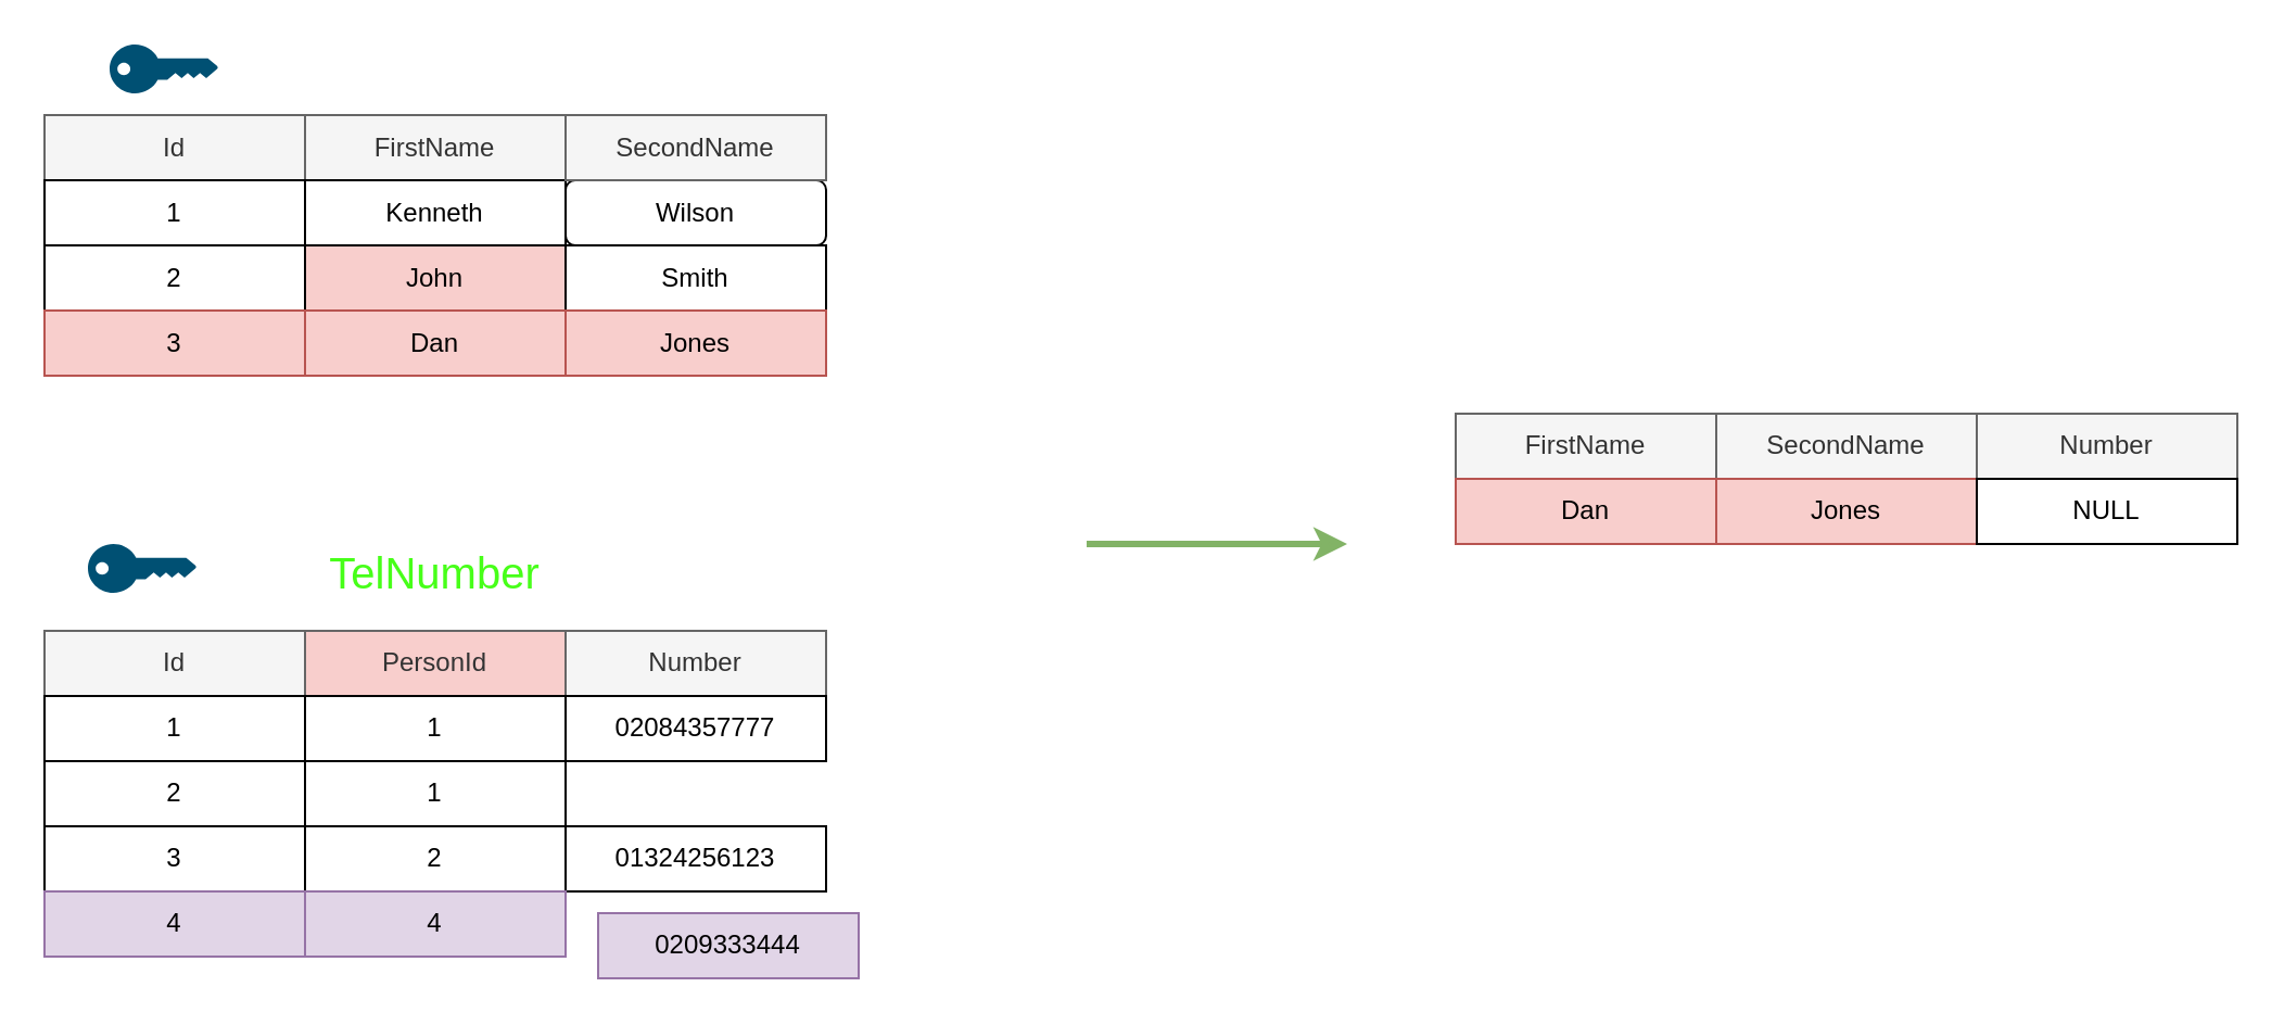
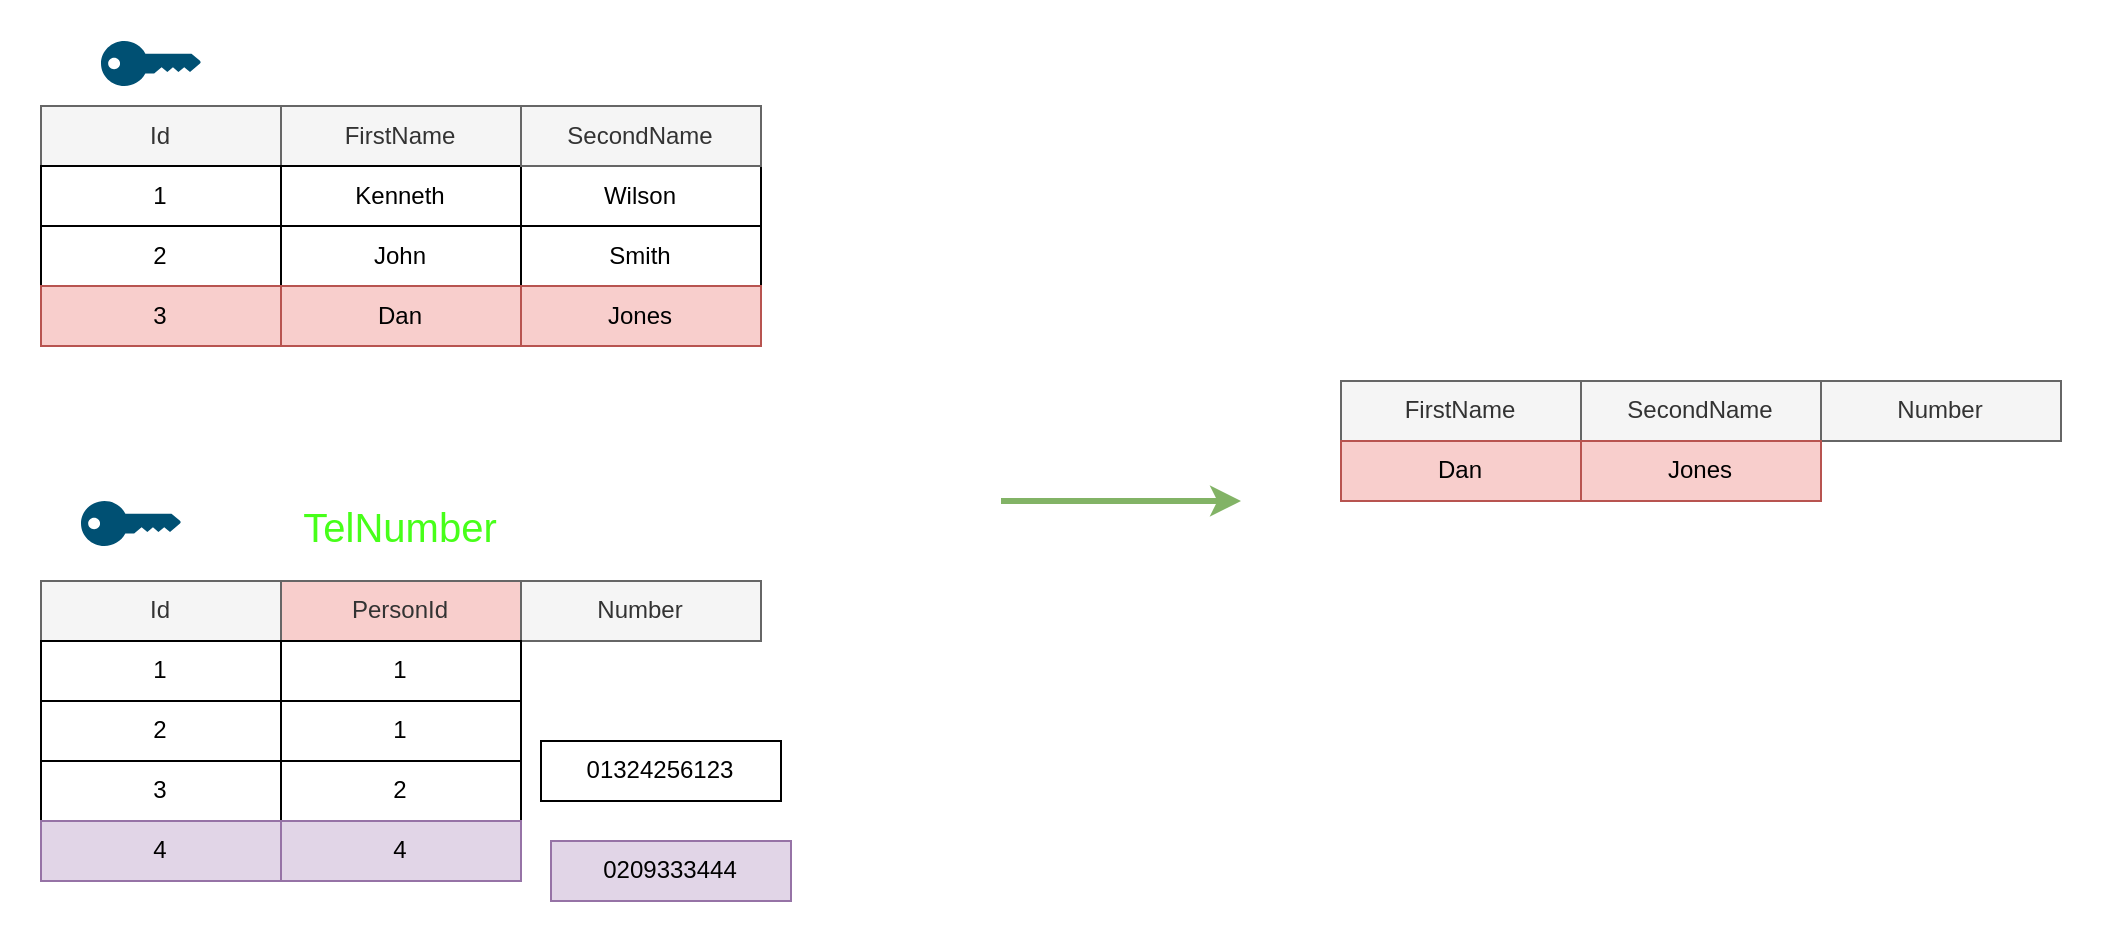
- <mxCell id="18" value="Wilson" style="whiteSpace=wrap;html=1;rounded=1;" parent="1" vertex="1"><mxGeometry x="260" y="82.5" width="120" height="30" as="geometry" /></mxCell>
+ <mxCell id="18" value="Wilson" style="rounded=0;whiteSpace=wrap;html=1;" parent="1" vertex="1"><mxGeometry x="260" y="82.5" width="120" height="30" as="geometry" /></mxCell>
- <mxCell id="22" value="John" style="rounded=0;whiteSpace=wrap;html=1;fillColor=#f8cecc;" parent="1" vertex="1"><mxGeometry x="140" y="112.5" width="120" height="30" as="geometry" /></mxCell>
+ <mxCell id="22" value="John" style="rounded=0;whiteSpace=wrap;html=1;" parent="1" vertex="1"><mxGeometry x="140" y="112.5" width="120" height="30" as="geometry" /></mxCell>
- <mxCell id="37" value="NULL" style="rounded=0;whiteSpace=wrap;html=1;" vertex="1" parent="1"><mxGeometry x="910" y="220" width="120" height="30" as="geometry" /></mxCell>
- <mxCell id="5" value="02084357777" style="rounded=0;whiteSpace=wrap;html=1;" parent="1" vertex="1"><mxGeometry x="260" y="320" width="120" height="30" as="geometry" /></mxCell>
- <mxCell id="8" value="01324256123" style="rounded=0;whiteSpace=wrap;html=1;" parent="1" vertex="1"><mxGeometry x="260" y="380" width="120" height="30" as="geometry" /></mxCell>
+ <mxCell id="8" value="01324256123" style="rounded=0;whiteSpace=wrap;html=1;" parent="1" vertex="1"><mxGeometry x="270" y="370" width="120" height="30" as="geometry" /></mxCell>
